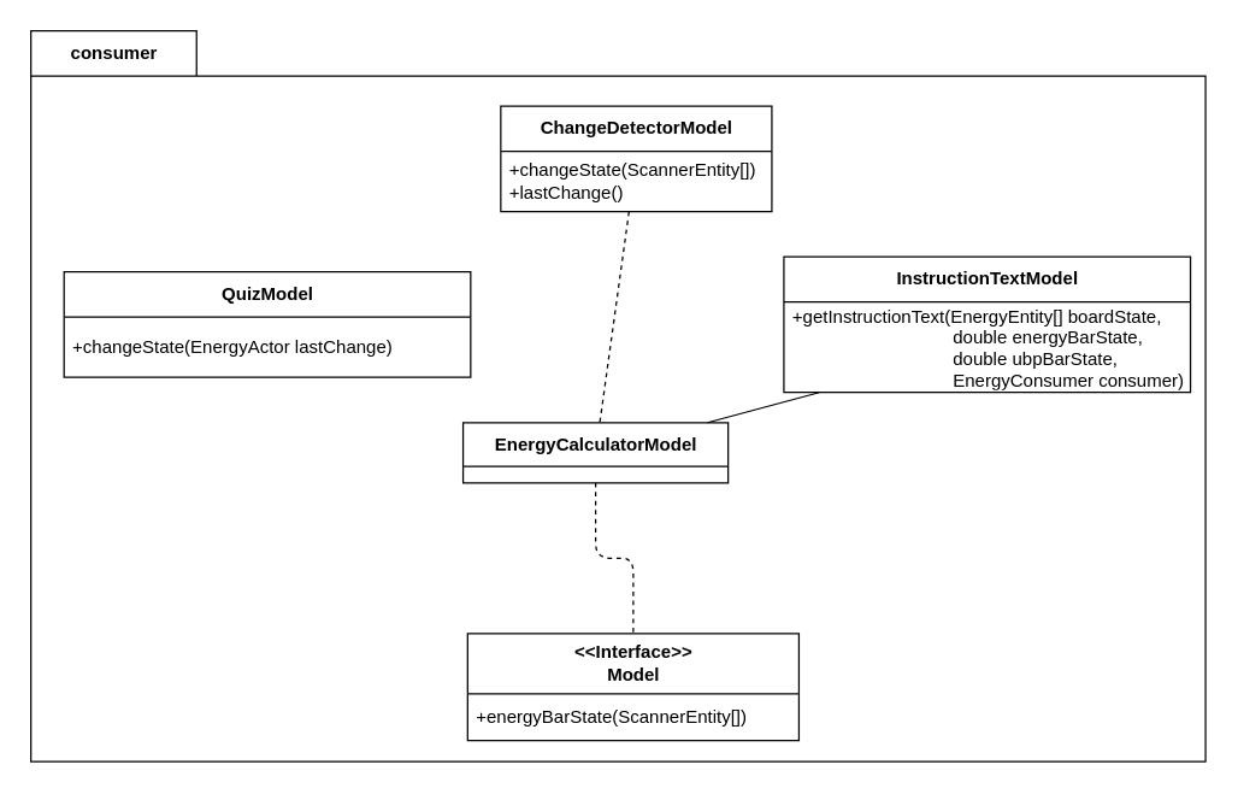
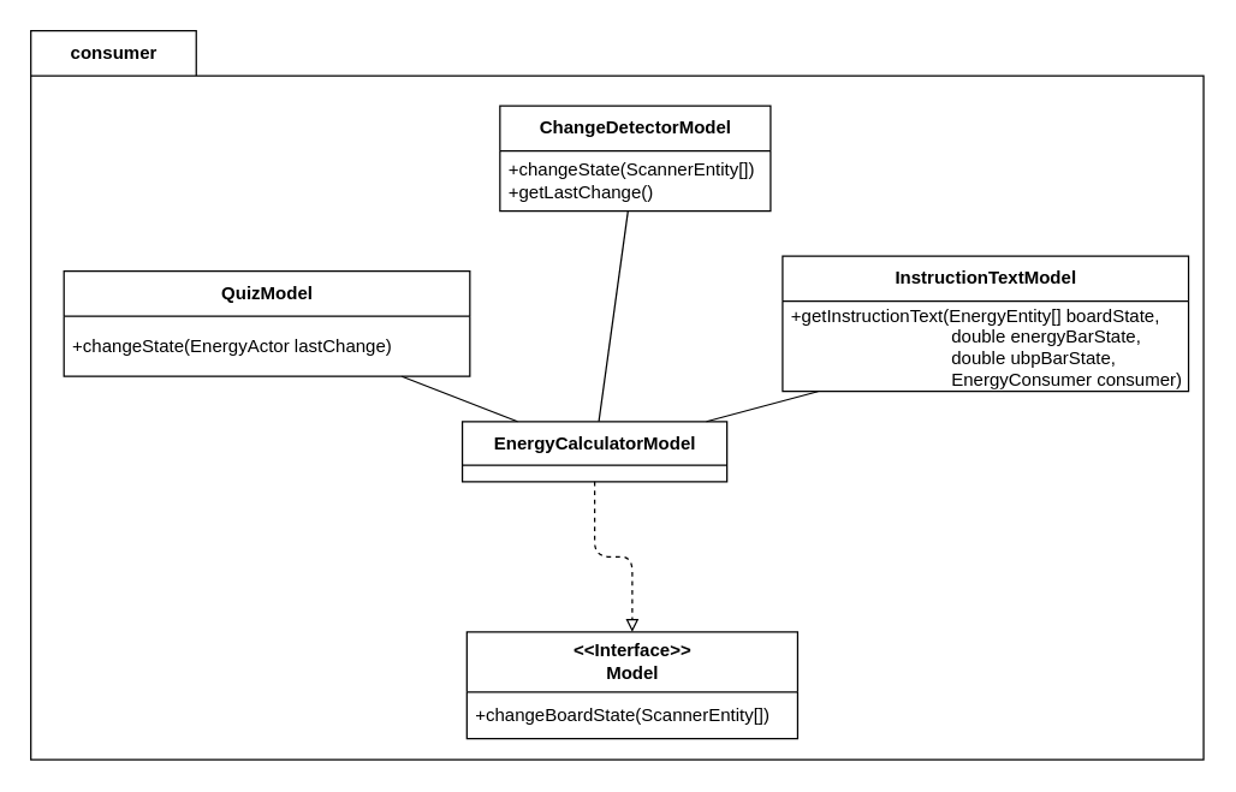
- <mxCell id="12" value="+changeState(ScannerEntity[])&lt;br&gt;+lastChange()&lt;br&gt;" style="text;html=1;strokeColor=none;fillColor=none;align=left;verticalAlign=middle;spacingLeft=4;spacingRight=4;overflow=hidden;rotatable=0;points=[[0,0.5],[1,0.5]];portConstraint=eastwest;" parent="11" vertex="1"><mxGeometry y="30" width="180" height="40" as="geometry" /></mxCell>
+ <mxCell id="12" value="+changeState(ScannerEntity[])&lt;br&gt;+getLastChange()&lt;br&gt;" style="text;html=1;strokeColor=none;fillColor=none;align=left;verticalAlign=middle;spacingLeft=4;spacingRight=4;overflow=hidden;rotatable=0;points=[[0,0.5],[1,0.5]];portConstraint=eastwest;" parent="11" vertex="1"><mxGeometry y="30" width="180" height="40" as="geometry" /></mxCell>
- <mxCell id="10" style="edgeStyle=none;html=1;endArrow=none;endFill=0;dashed=1;" parent="2" source="11" target="6" edge="1"><mxGeometry relative="1" as="geometry" /></mxCell>
+ <mxCell id="10" style="edgeStyle=none;html=1;endArrow=none;endFill=0;" parent="2" source="11" target="6" edge="1"><mxGeometry relative="1" as="geometry" /></mxCell>
+ <mxCell id="7" style="edgeStyle=none;html=1;endArrow=none;endFill=0;" parent="2" source="8" target="6" edge="1"><mxGeometry relative="1" as="geometry" /></mxCell>
- <mxCell id="5" style="edgeStyle=orthogonalEdgeStyle;html=1;dashed=1;endArrow=none;endFill=0;" parent="2" source="6" target="3" edge="1"><mxGeometry relative="1" as="geometry" /></mxCell>
+ <mxCell id="5" style="edgeStyle=orthogonalEdgeStyle;html=1;dashed=1;endArrow=block;endFill=0;" parent="2" source="6" target="3" edge="1"><mxGeometry relative="1" as="geometry" /></mxCell>
- <mxCell id="4" value="+energyBarState(ScannerEntity[])" style="text;html=1;strokeColor=none;fillColor=none;align=left;verticalAlign=middle;spacingLeft=4;spacingRight=4;overflow=hidden;rotatable=0;points=[[0,0.5],[1,0.5]];portConstraint=eastwest;" parent="3" vertex="1"><mxGeometry y="40" width="220" height="31" as="geometry" /></mxCell>
+ <mxCell id="4" value="+changeBoardState(ScannerEntity[])" style="text;html=1;strokeColor=none;fillColor=none;align=left;verticalAlign=middle;spacingLeft=4;spacingRight=4;overflow=hidden;rotatable=0;points=[[0,0.5],[1,0.5]];portConstraint=eastwest;" parent="3" vertex="1"><mxGeometry y="40" width="220" height="31" as="geometry" /></mxCell>
